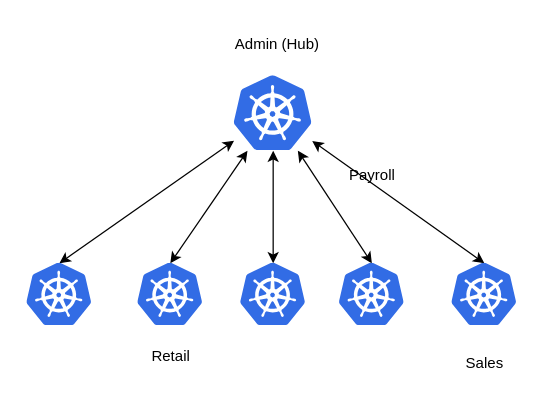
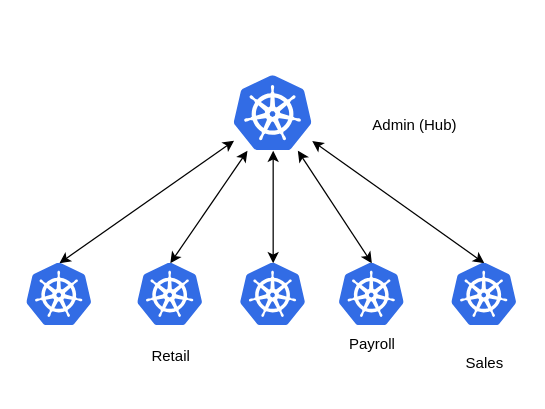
- <mxCell id="11" value="Admin (Hub)" style="text;html=1;align=center;verticalAlign=middle;resizable=0;points=[];autosize=1;strokeColor=none;fillColor=none;" parent="1" vertex="1"><mxGeometry x="175.75" y="20" width="90" height="30" as="geometry" /></mxCell>
+ <mxCell id="11" value="Admin (Hub)" style="text;html=1;align=center;verticalAlign=middle;resizable=0;points=[];autosize=1;strokeColor=none;fillColor=none;" parent="1" vertex="1"><mxGeometry x="285.75" y="85" width="90" height="30" as="geometry" /></mxCell>
- <mxCell id="10" value="Payroll" style="text;html=1;align=center;verticalAlign=middle;resizable=0;points=[];autosize=1;strokeColor=none;fillColor=none;" parent="1" vertex="1"><mxGeometry x="267" y="125" width="60" height="30" as="geometry" /></mxCell>
+ <mxCell id="10" value="Payroll" style="text;html=1;align=center;verticalAlign=middle;resizable=0;points=[];autosize=1;strokeColor=none;fillColor=none;" parent="1" vertex="1"><mxGeometry x="267" y="260" width="60" height="30" as="geometry" /></mxCell>
